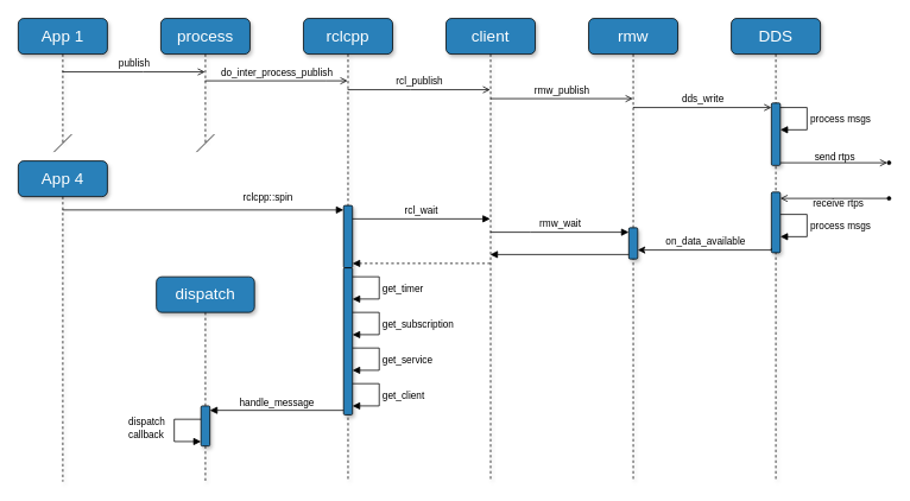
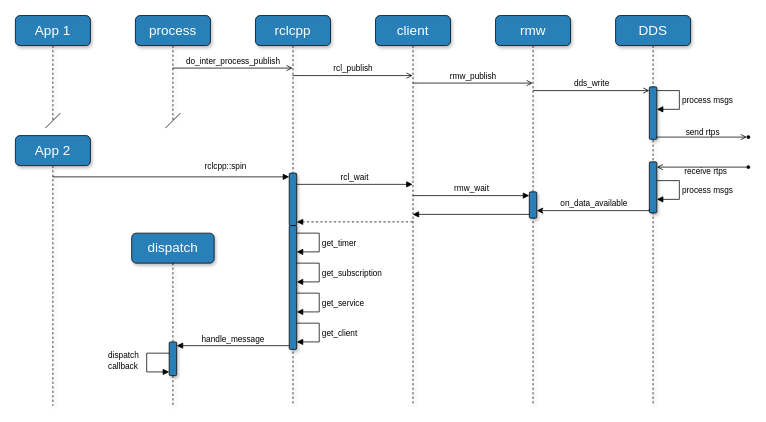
- <mxCell id="14" value="publish" style="html=1;verticalAlign=bottom;labelBackgroundColor=none;endArrow=open;endFill=0;rounded=0;" parent="1" source="6" target="36" edge="1"><mxGeometry width="160" relative="1" as="geometry"><mxPoint x="100" y="135" as="sourcePoint" /><mxPoint x="260" y="135" as="targetPoint" /><Array as="points"><mxPoint x="160" y="80" /></Array></mxGeometry></mxCell>
- <mxCell id="41" value="App 4" style="shape=umlLifeline;perimeter=lifelinePerimeter;whiteSpace=wrap;html=1;container=1;dropTarget=0;collapsible=0;recursiveResize=0;outlineConnect=0;portConstraint=eastwest;newEdgeStyle={&quot;edgeStyle&quot;:&quot;elbowEdgeStyle&quot;,&quot;elbow&quot;:&quot;vertical&quot;,&quot;curved&quot;:0,&quot;rounded&quot;:0};rounded=1;shadow=1;strokeWidth=1;align=center;verticalAlign=middle;fontFamily=Helvetica;fontSize=18;fontColor=#FFFFFF;fillColor=#2980B9;gradientColor=none;gradientDirection=east;labelBackgroundColor=none;" parent="1" vertex="1"><mxGeometry x="20" y="180" width="100" height="360" as="geometry" /></mxCell>
+ <mxCell id="41" value="App 2" style="shape=umlLifeline;perimeter=lifelinePerimeter;whiteSpace=wrap;html=1;container=1;dropTarget=0;collapsible=0;recursiveResize=0;outlineConnect=0;portConstraint=eastwest;newEdgeStyle={&quot;edgeStyle&quot;:&quot;elbowEdgeStyle&quot;,&quot;elbow&quot;:&quot;vertical&quot;,&quot;curved&quot;:0,&quot;rounded&quot;:0};rounded=1;shadow=1;strokeWidth=1;align=center;verticalAlign=middle;fontFamily=Helvetica;fontSize=18;fontColor=#FFFFFF;fillColor=#2980B9;gradientColor=none;gradientDirection=east;labelBackgroundColor=none;" parent="1" vertex="1"><mxGeometry x="20" y="180" width="100" height="360" as="geometry" /></mxCell>
